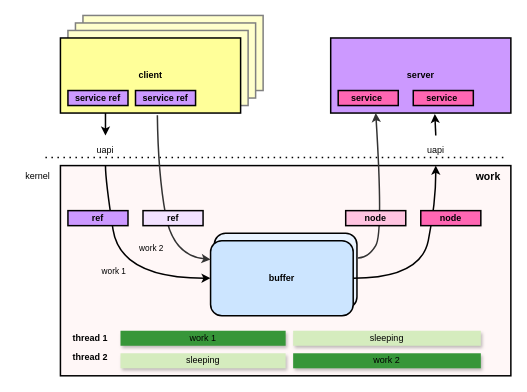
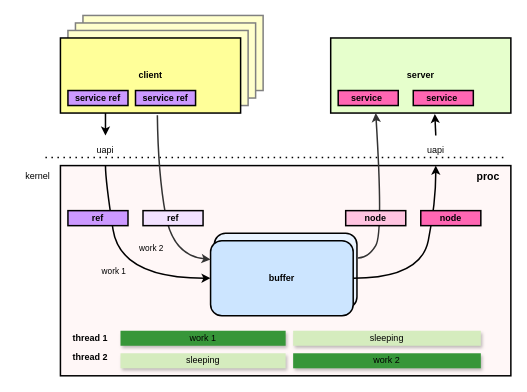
- <mxCell id="10" value="server" style="rounded=0;whiteSpace=wrap;html=1;strokeWidth=2;fontStyle=1;fillColor=#cc99ff;" parent="1" vertex="1"><mxGeometry x="440" y="50" width="240" height="100" as="geometry" /></mxCell>
+ <mxCell id="10" value="server" style="rounded=0;whiteSpace=wrap;html=1;strokeWidth=2;fontStyle=1;fillColor=#E6FFCC;" parent="1" vertex="1"><mxGeometry x="440" y="50" width="240" height="100" as="geometry" /></mxCell>
- <mxCell id="36" value="work" style="text;html=1;align=center;verticalAlign=middle;whiteSpace=wrap;rounded=0;fontStyle=1;fontSize=14;" parent="1" vertex="1"><mxGeometry x="620" y="220" width="60" height="30" as="geometry" /></mxCell>
+ <mxCell id="36" value="proc" style="text;html=1;align=center;verticalAlign=middle;whiteSpace=wrap;rounded=0;fontStyle=1;fontSize=14;" parent="1" vertex="1"><mxGeometry x="620" y="220" width="60" height="30" as="geometry" /></mxCell>
